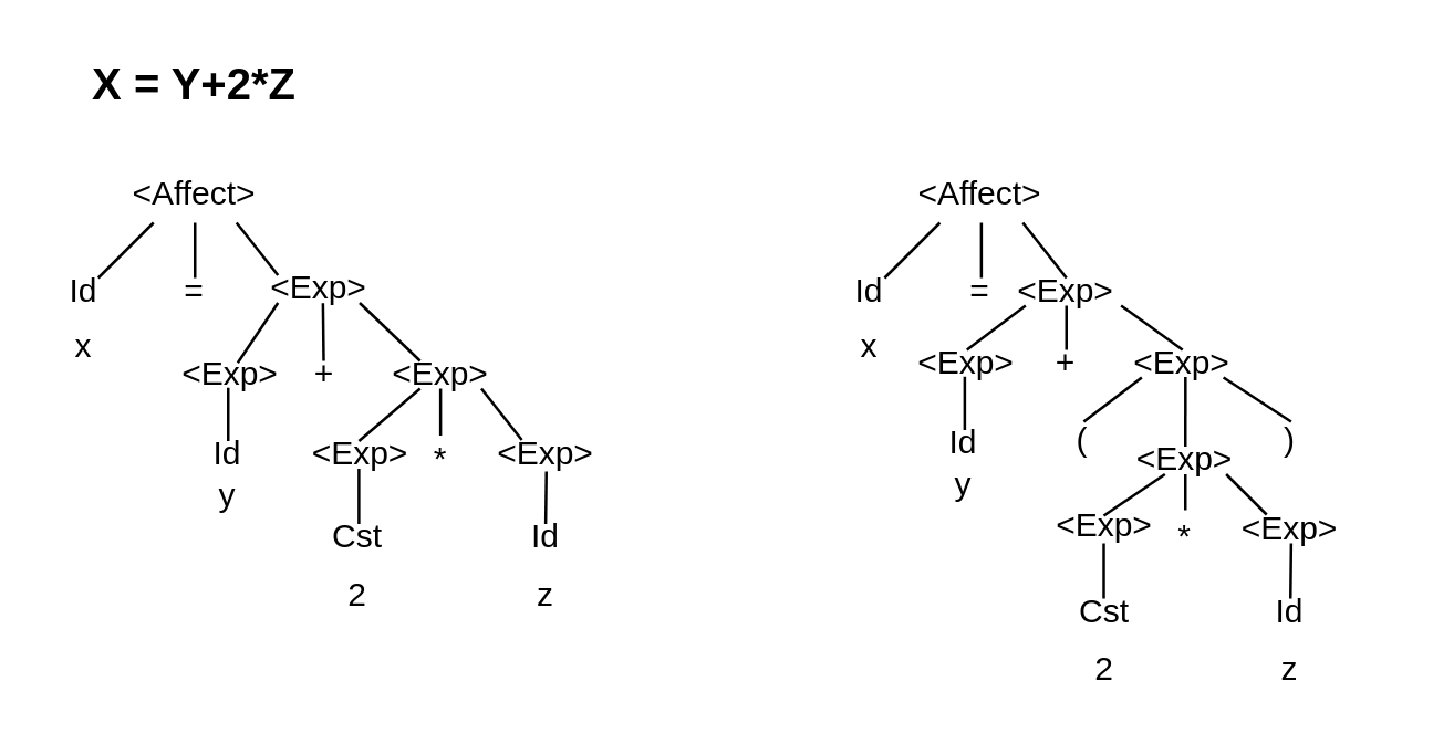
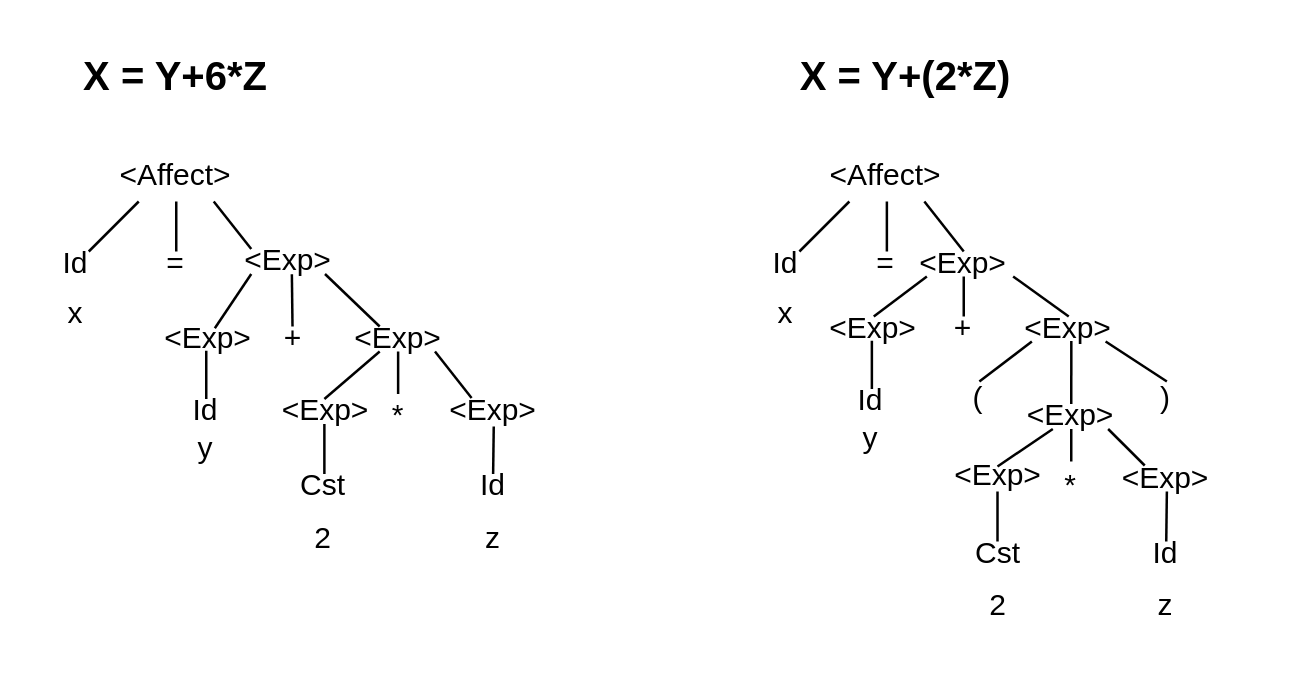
- <mxCell id="2" value="&lt;b&gt;&lt;font style=&quot;font-size: 16px;&quot;&gt;X = Y+2*Z&lt;/font&gt;&lt;/b&gt;" style="text;html=1;align=center;verticalAlign=middle;whiteSpace=wrap;rounded=0;" vertex="1" parent="1"><mxGeometry x="30" y="20" width="80" height="20" as="geometry" /></mxCell>
+ <mxCell id="2" value="&lt;b&gt;&lt;font style=&quot;font-size: 16px;&quot;&gt;X = Y+6*Z&lt;/font&gt;&lt;/b&gt;" style="text;html=1;align=center;verticalAlign=middle;whiteSpace=wrap;rounded=0;" vertex="1" parent="1"><mxGeometry x="30" y="20" width="80" height="20" as="geometry" /></mxCell>
+ <mxCell id="3" value="&lt;b&gt;&lt;font style=&quot;font-size: 16px;&quot;&gt;X = Y+(2*Z)&lt;/font&gt;&lt;/b&gt;" style="text;html=1;align=center;verticalAlign=middle;whiteSpace=wrap;rounded=0;" vertex="1" parent="1"><mxGeometry x="302" y="20" width="120" height="20" as="geometry" /></mxCell>
